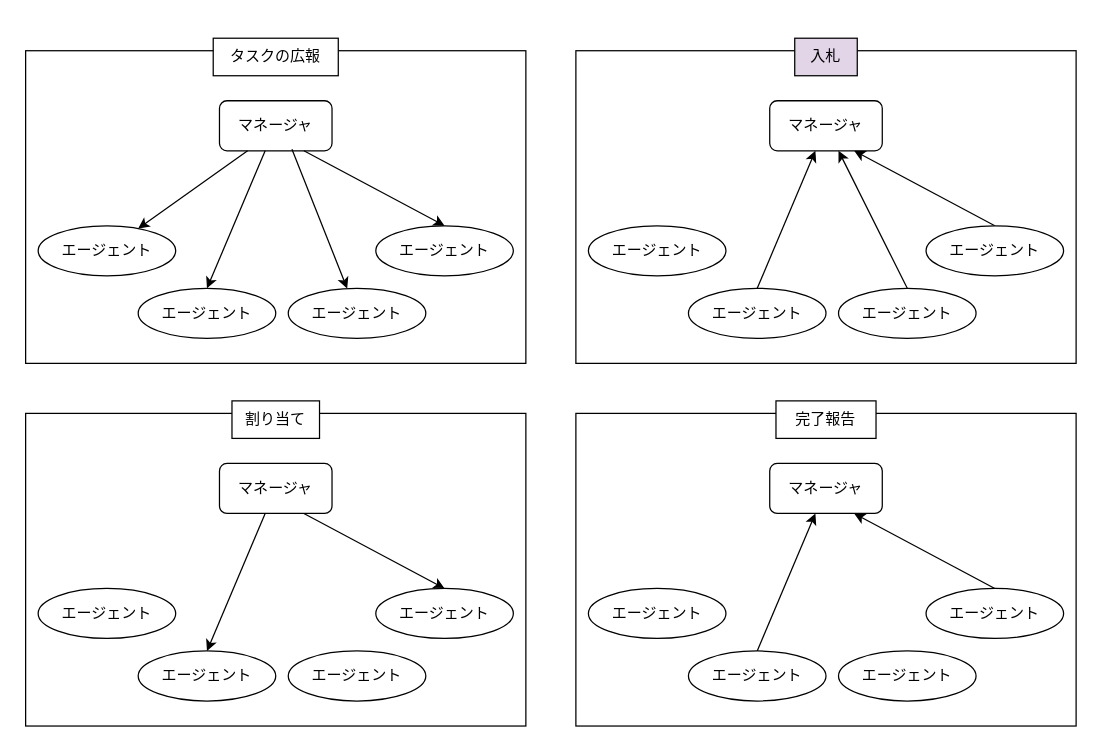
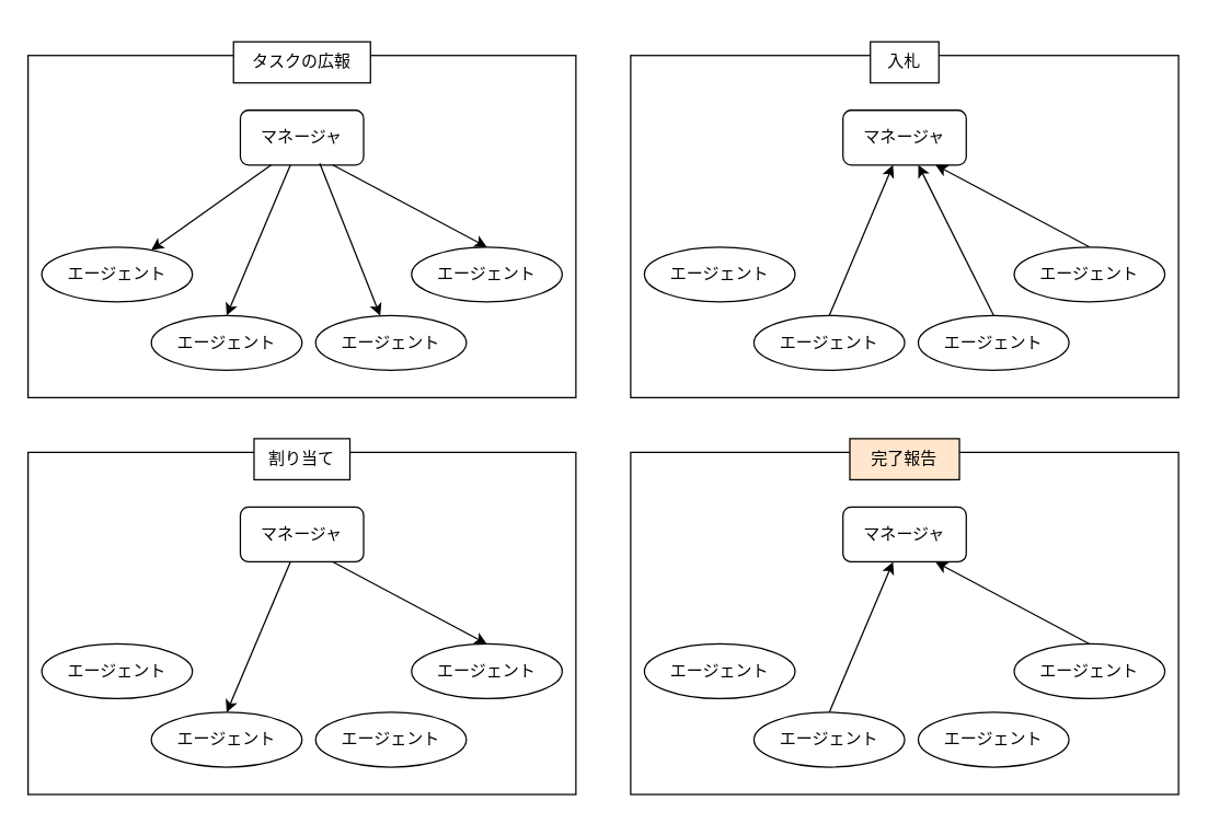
- <mxCell id="41" value="入札" style="rounded=0;whiteSpace=wrap;html=1;fillColor=#e1d5e7;" parent="1" vertex="1"><mxGeometry x="635" y="30" width="50" height="30" as="geometry" /></mxCell>
+ <mxCell id="41" value="入札" style="rounded=0;whiteSpace=wrap;html=1;" parent="1" vertex="1"><mxGeometry x="635" y="30" width="50" height="30" as="geometry" /></mxCell>
- <mxCell id="32" value="完了報告" style="rounded=0;whiteSpace=wrap;html=1;" parent="24" vertex="1"><mxGeometry x="160" y="10" width="80" height="30" as="geometry" /></mxCell>
+ <mxCell id="32" value="完了報告" style="rounded=0;whiteSpace=wrap;html=1;fillColor=#ffe6cc;" parent="24" vertex="1"><mxGeometry x="160" y="10" width="80" height="30" as="geometry" /></mxCell>
